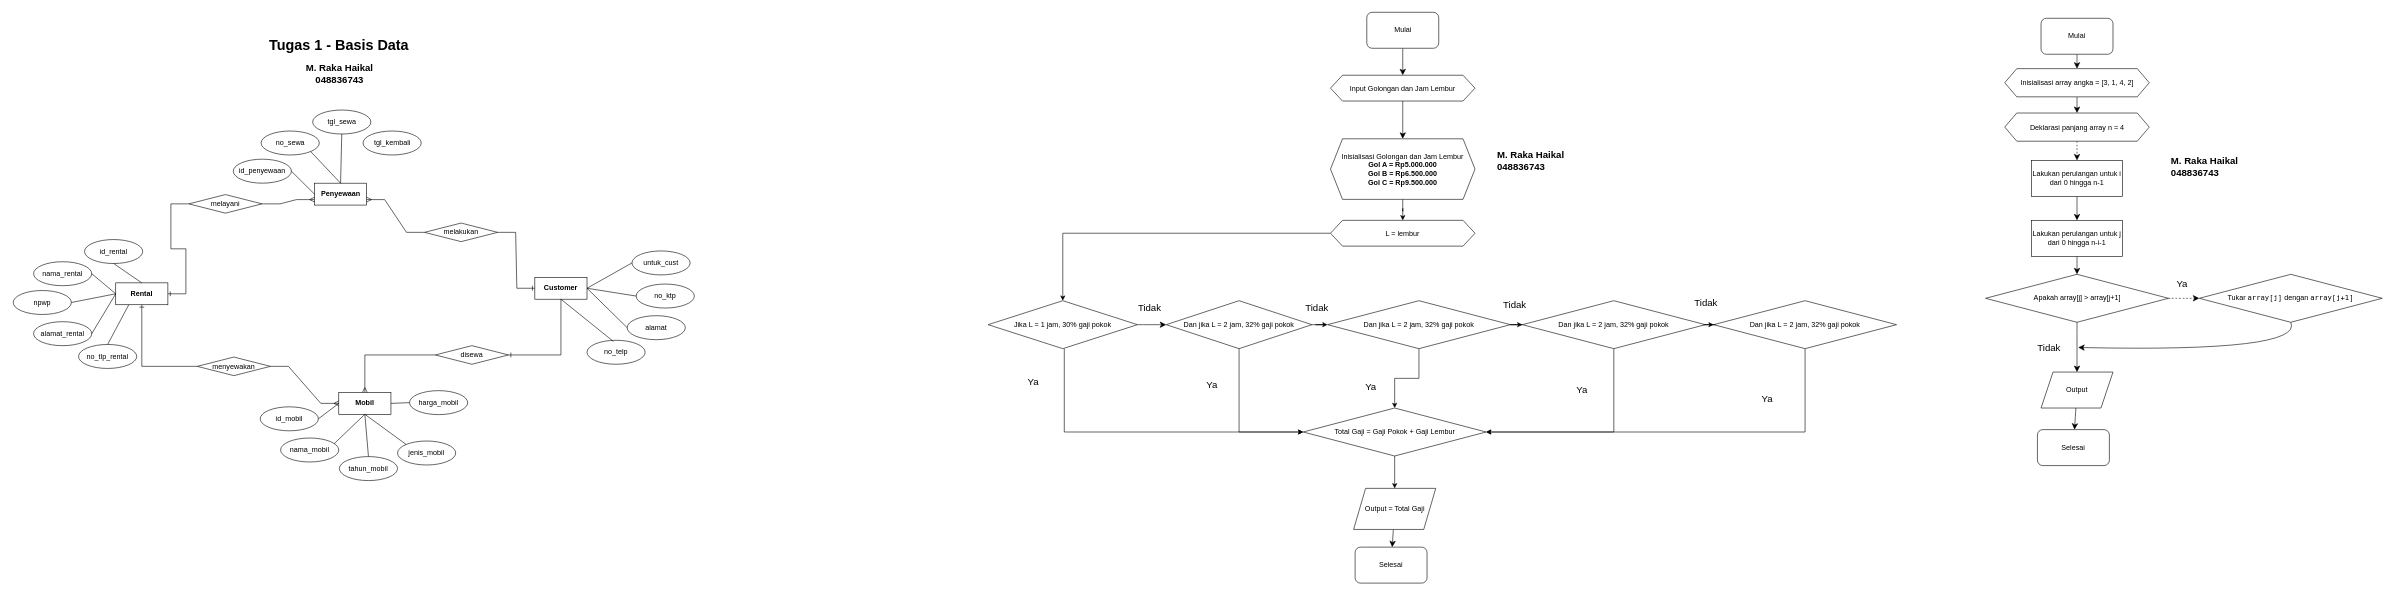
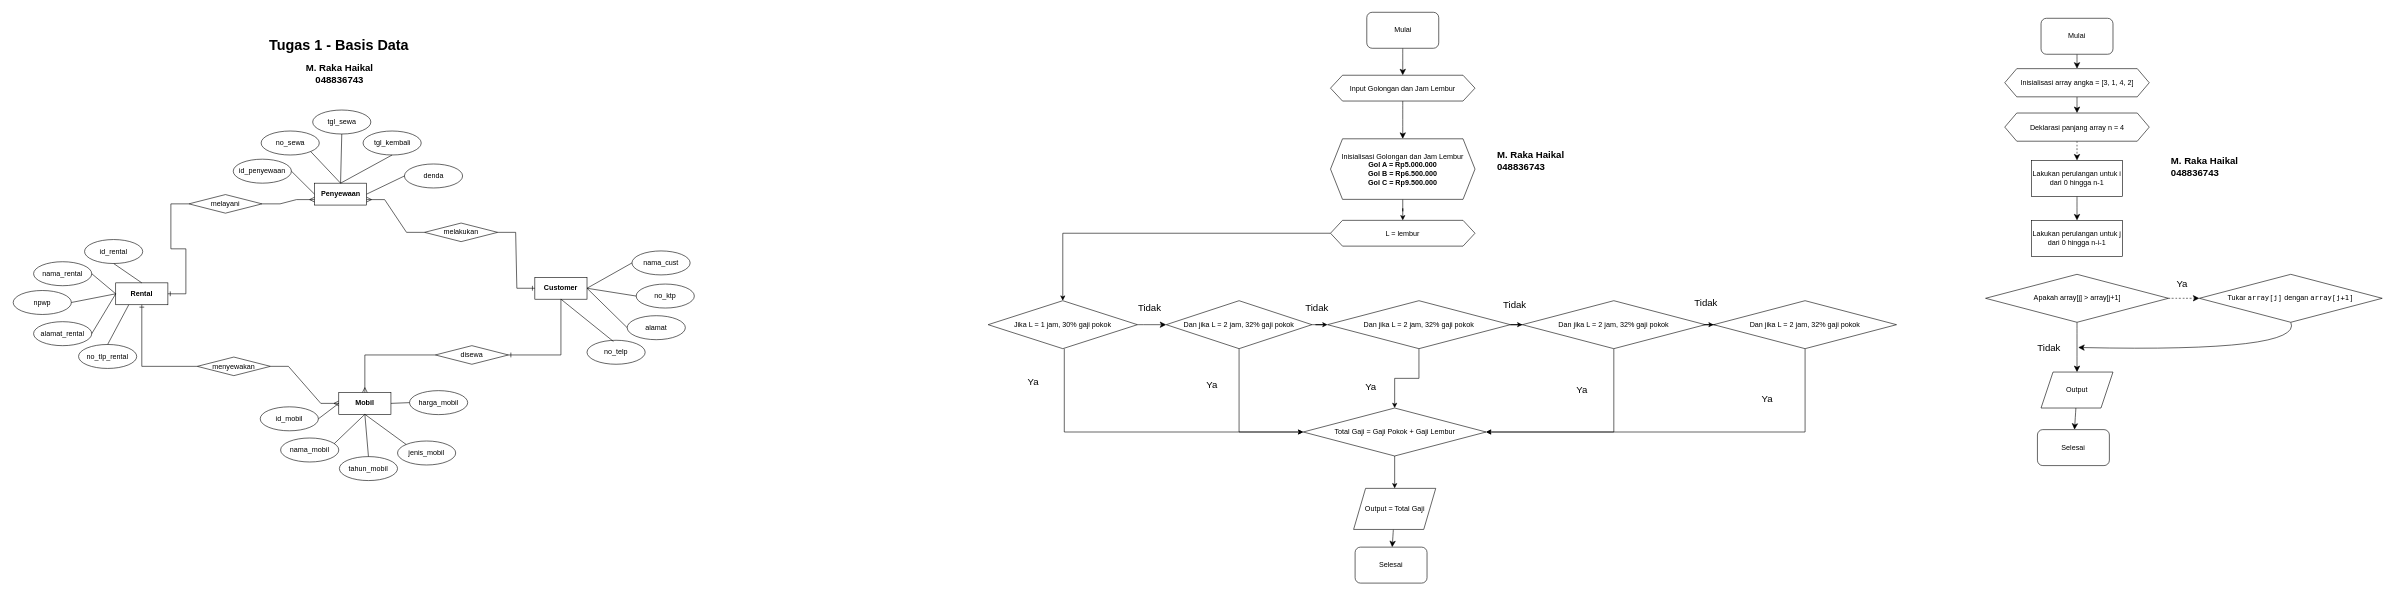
+ <mxCell id="102" value="" style="endArrow=none;html=1;rounded=0;entryX=0.5;entryY=1;entryDx=0;entryDy=0;exitX=0.5;exitY=0;exitDx=0;exitDy=0;" edge="1" parent="1" source="63" target="95"><mxGeometry width="50" height="50" relative="1" as="geometry"><mxPoint x="594.5" y="279" as="sourcePoint" /><mxPoint x="578.5" y="233" as="targetPoint" /></mxGeometry></mxCell>
+ <mxCell id="98" value="denda" style="ellipse;whiteSpace=wrap;html=1;" vertex="1" parent="1"><mxGeometry x="672.5" y="273" width="97" height="40" as="geometry" /></mxCell>
+ <mxCell id="103" value="" style="endArrow=none;html=1;rounded=0;entryX=0;entryY=0.5;entryDx=0;entryDy=0;exitX=1;exitY=0.5;exitDx=0;exitDy=0;" edge="1" parent="1" source="63" target="98"><mxGeometry width="50" height="50" relative="1" as="geometry"><mxPoint x="576.5" y="315" as="sourcePoint" /><mxPoint x="662.5" y="268" as="targetPoint" /></mxGeometry></mxCell>
- <mxCell id="86" value="untuk_cust" style="ellipse;whiteSpace=wrap;html=1;" vertex="1" parent="1"><mxGeometry x="1052" y="418" width="97" height="40" as="geometry" /></mxCell>
+ <mxCell id="86" value="nama_cust" style="ellipse;whiteSpace=wrap;html=1;" vertex="1" parent="1"><mxGeometry x="1052" y="418" width="97" height="40" as="geometry" /></mxCell>
- <mxCell id="14" style="edgeStyle=none;curved=1;rounded=0;orthogonalLoop=1;jettySize=auto;html=1;exitX=0.5;exitY=1;exitDx=0;exitDy=0;fontSize=12;startSize=8;endSize=8;" parent="1" source="15" target="13" edge="1"><mxGeometry relative="1" as="geometry" /></mxCell>
